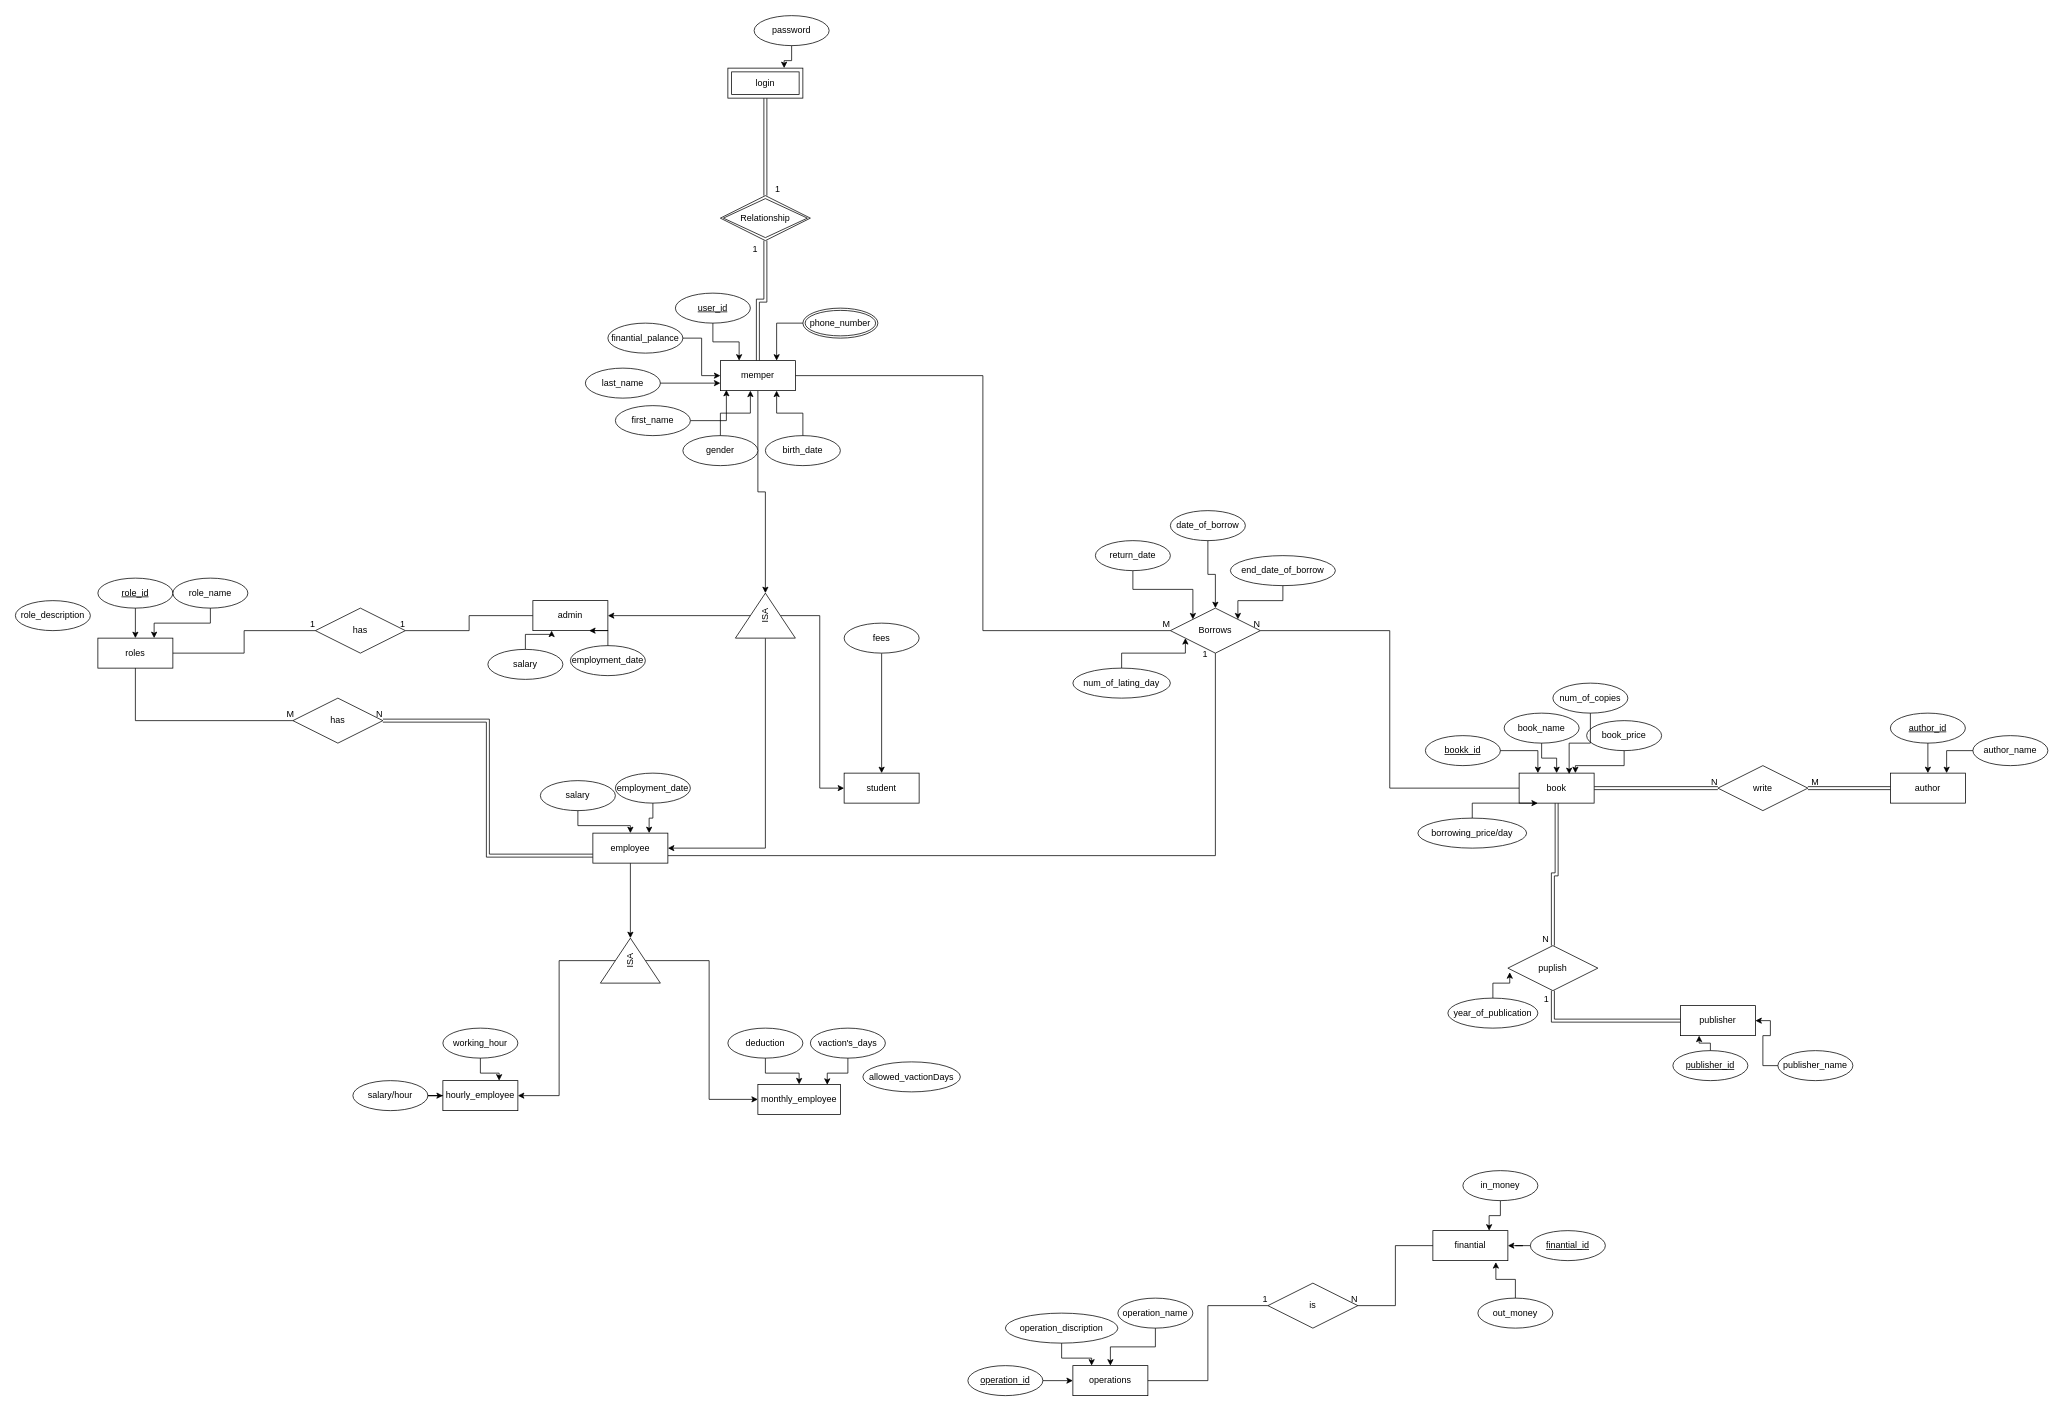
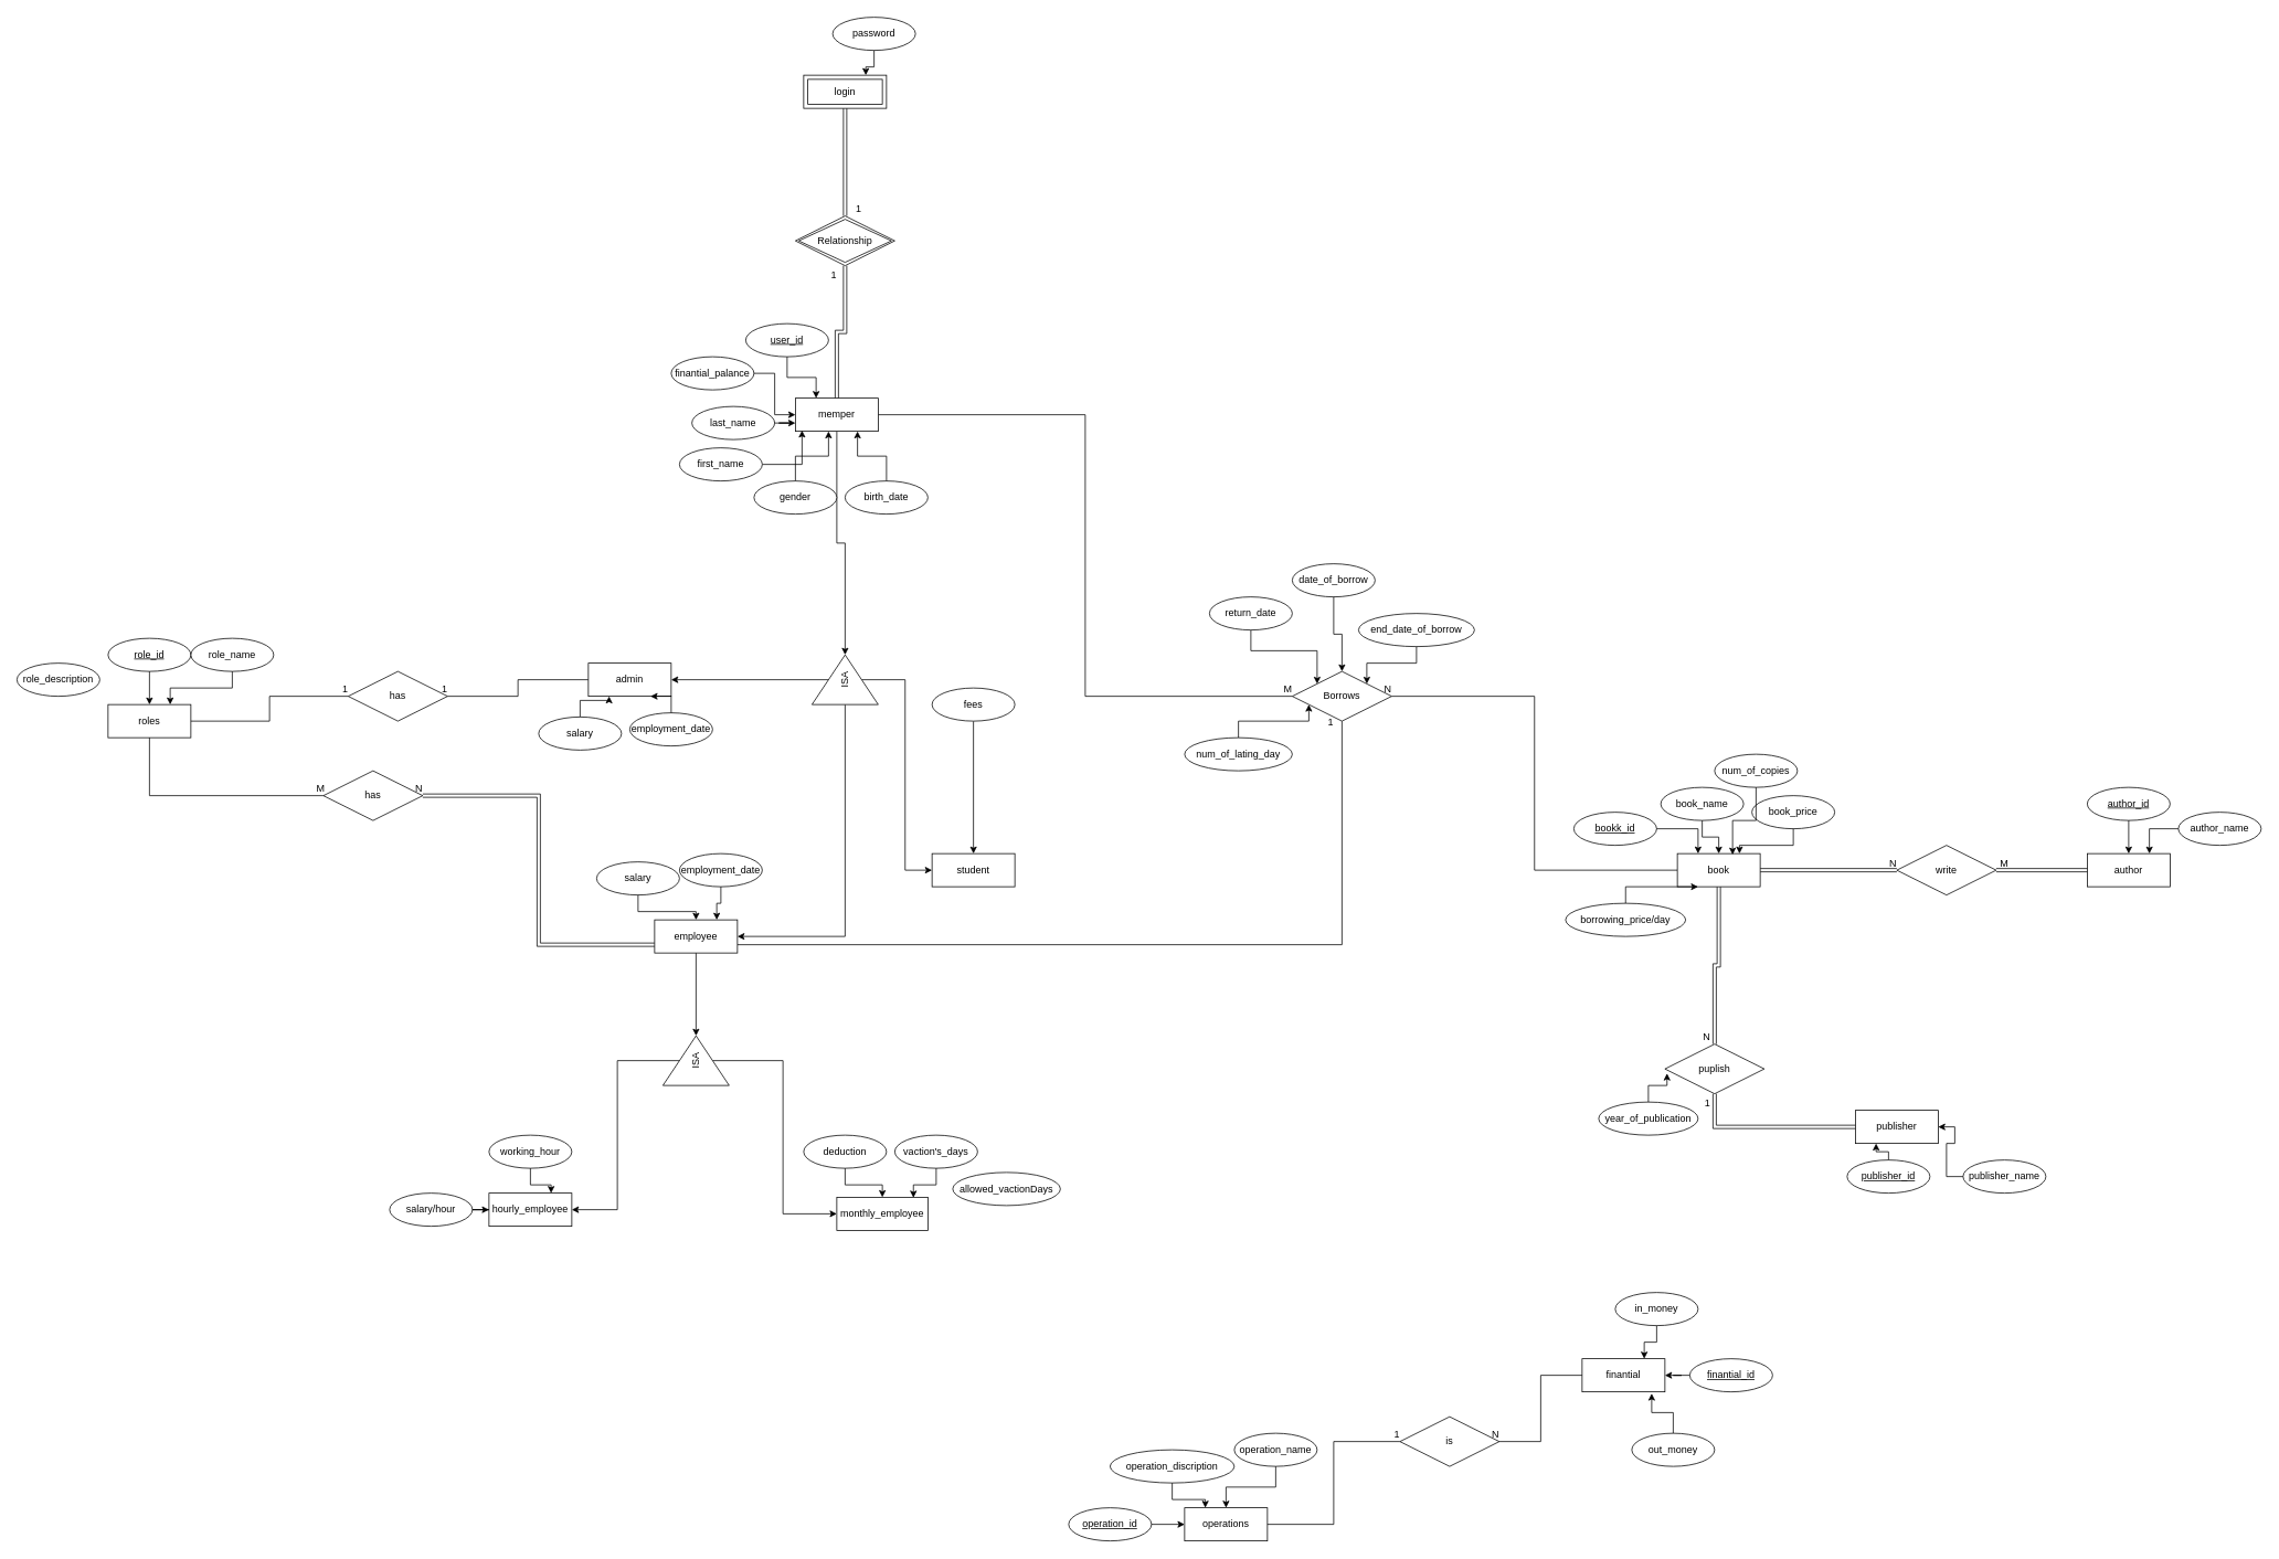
- <mxCell id="103" value="phone_number" style="ellipse;shape=doubleEllipse;margin=3;whiteSpace=wrap;html=1;align=center;" parent="95" vertex="1"><mxGeometry x="290" y="20" width="100" height="40" as="geometry" /></mxCell>
- <mxCell id="109" style="edgeStyle=orthogonalEdgeStyle;rounded=0;orthogonalLoop=1;jettySize=auto;html=1;entryX=0.75;entryY=0;entryDx=0;entryDy=0;" edge="1" parent="95" source="103" target="97"><mxGeometry relative="1" as="geometry" /></mxCell>
- <mxCell id="104" value="last_name" style="ellipse;whiteSpace=wrap;html=1;align=center;" vertex="1" parent="95"><mxGeometry y="100" width="100" height="40" as="geometry" /></mxCell>
+ <mxCell id="104" value="last_name" style="ellipse;whiteSpace=wrap;html=1;align=center;" vertex="1" parent="95"><mxGeometry x="55" y="100" width="100" height="40" as="geometry" /></mxCell>
